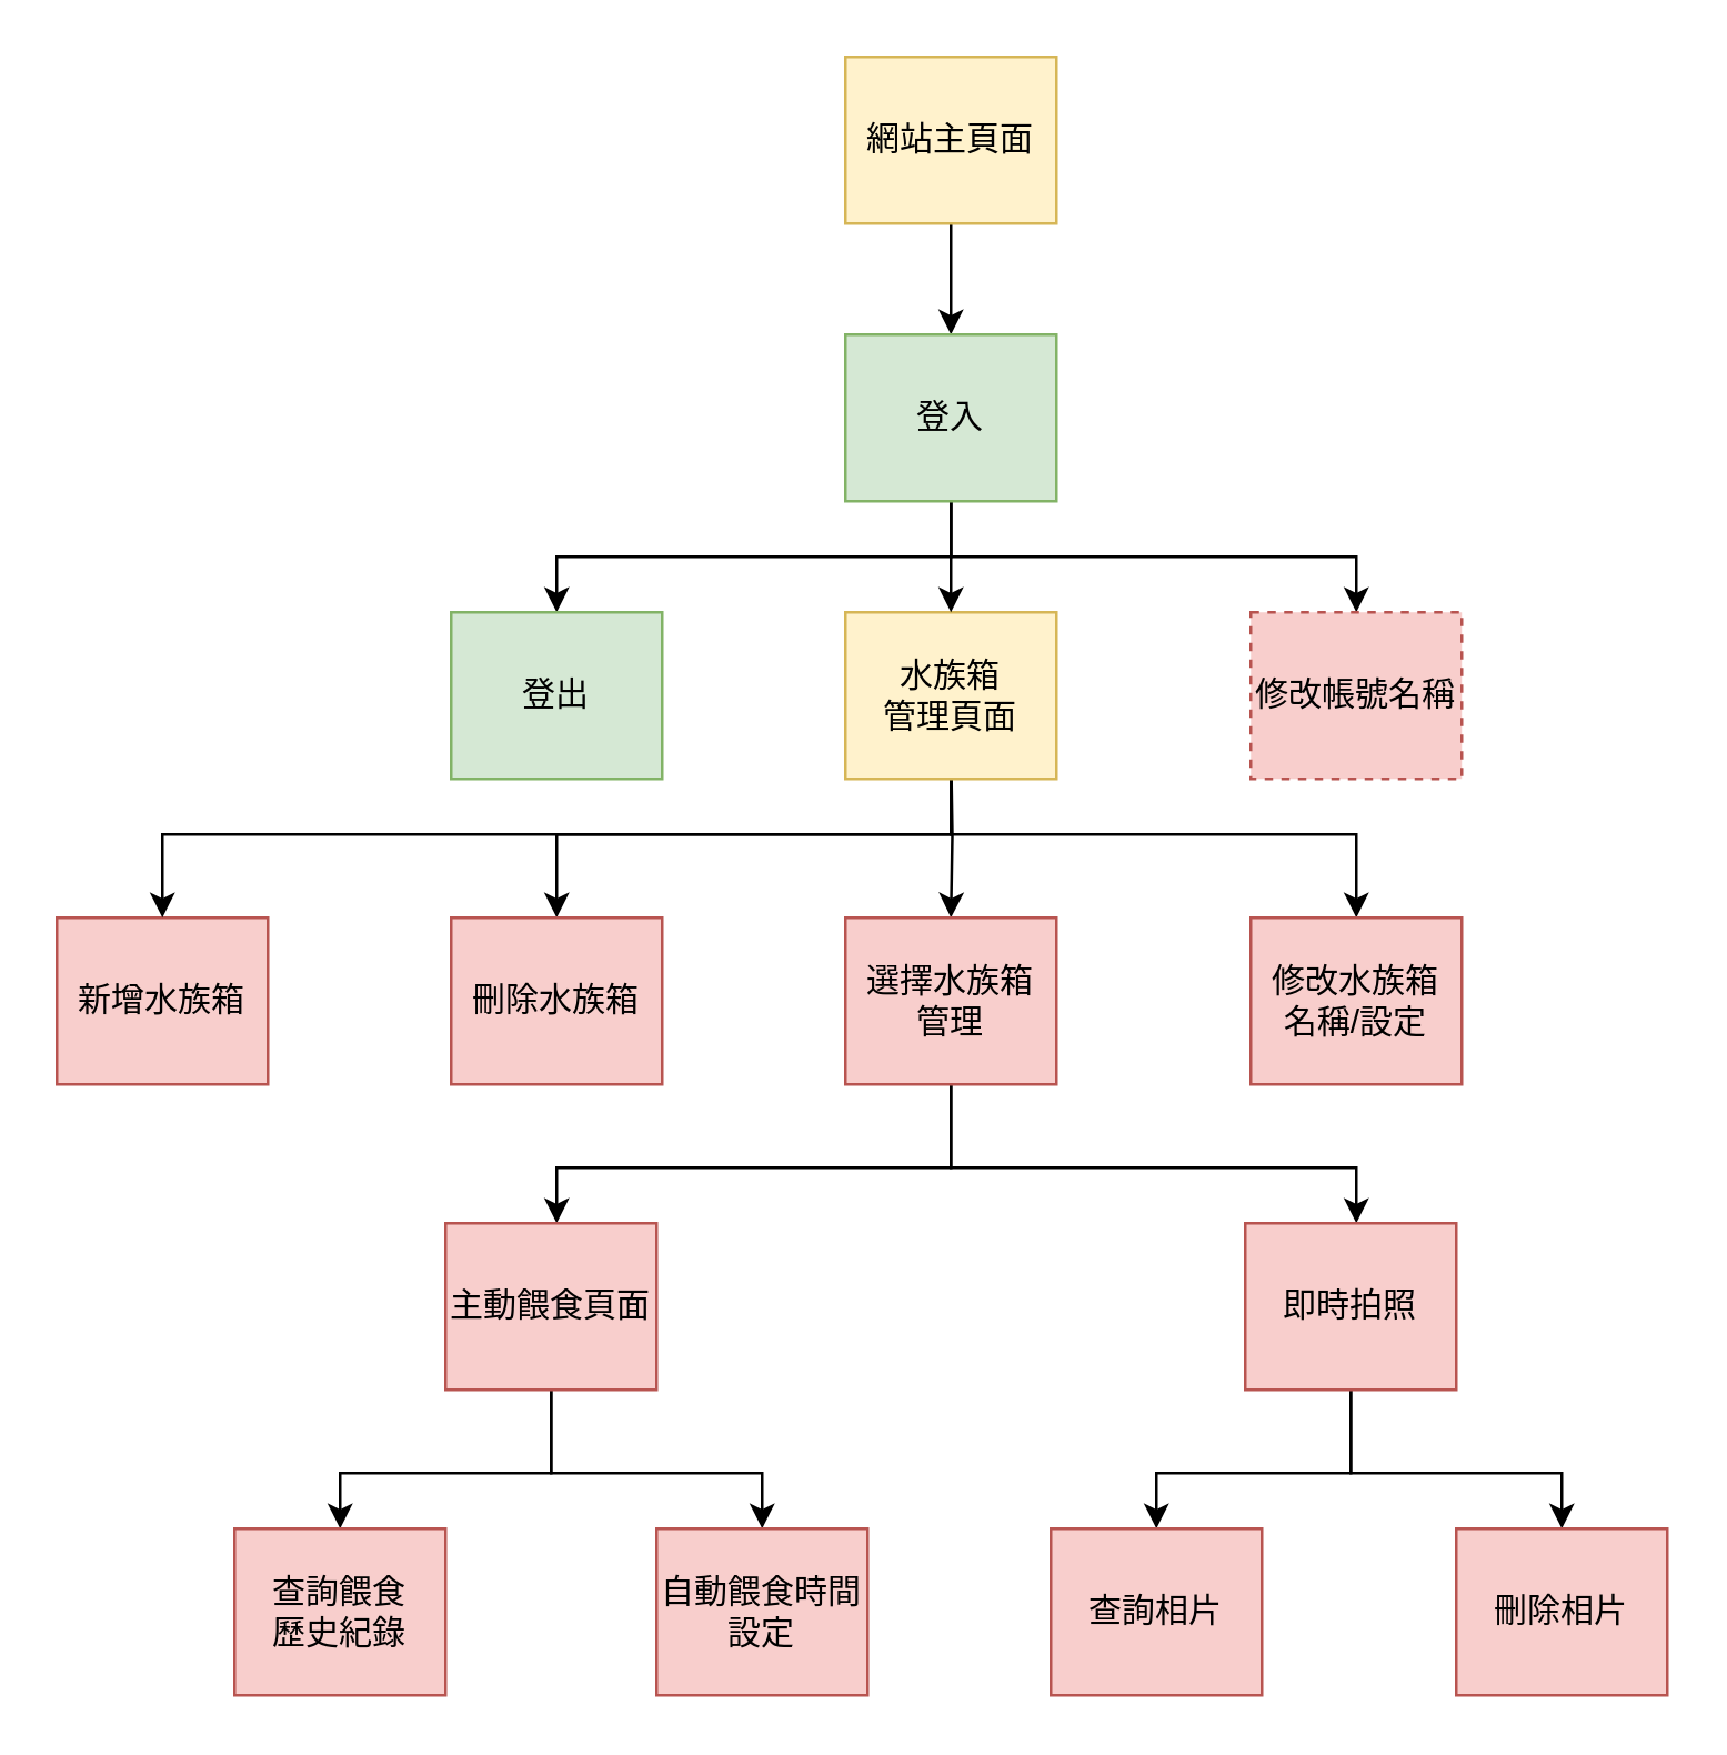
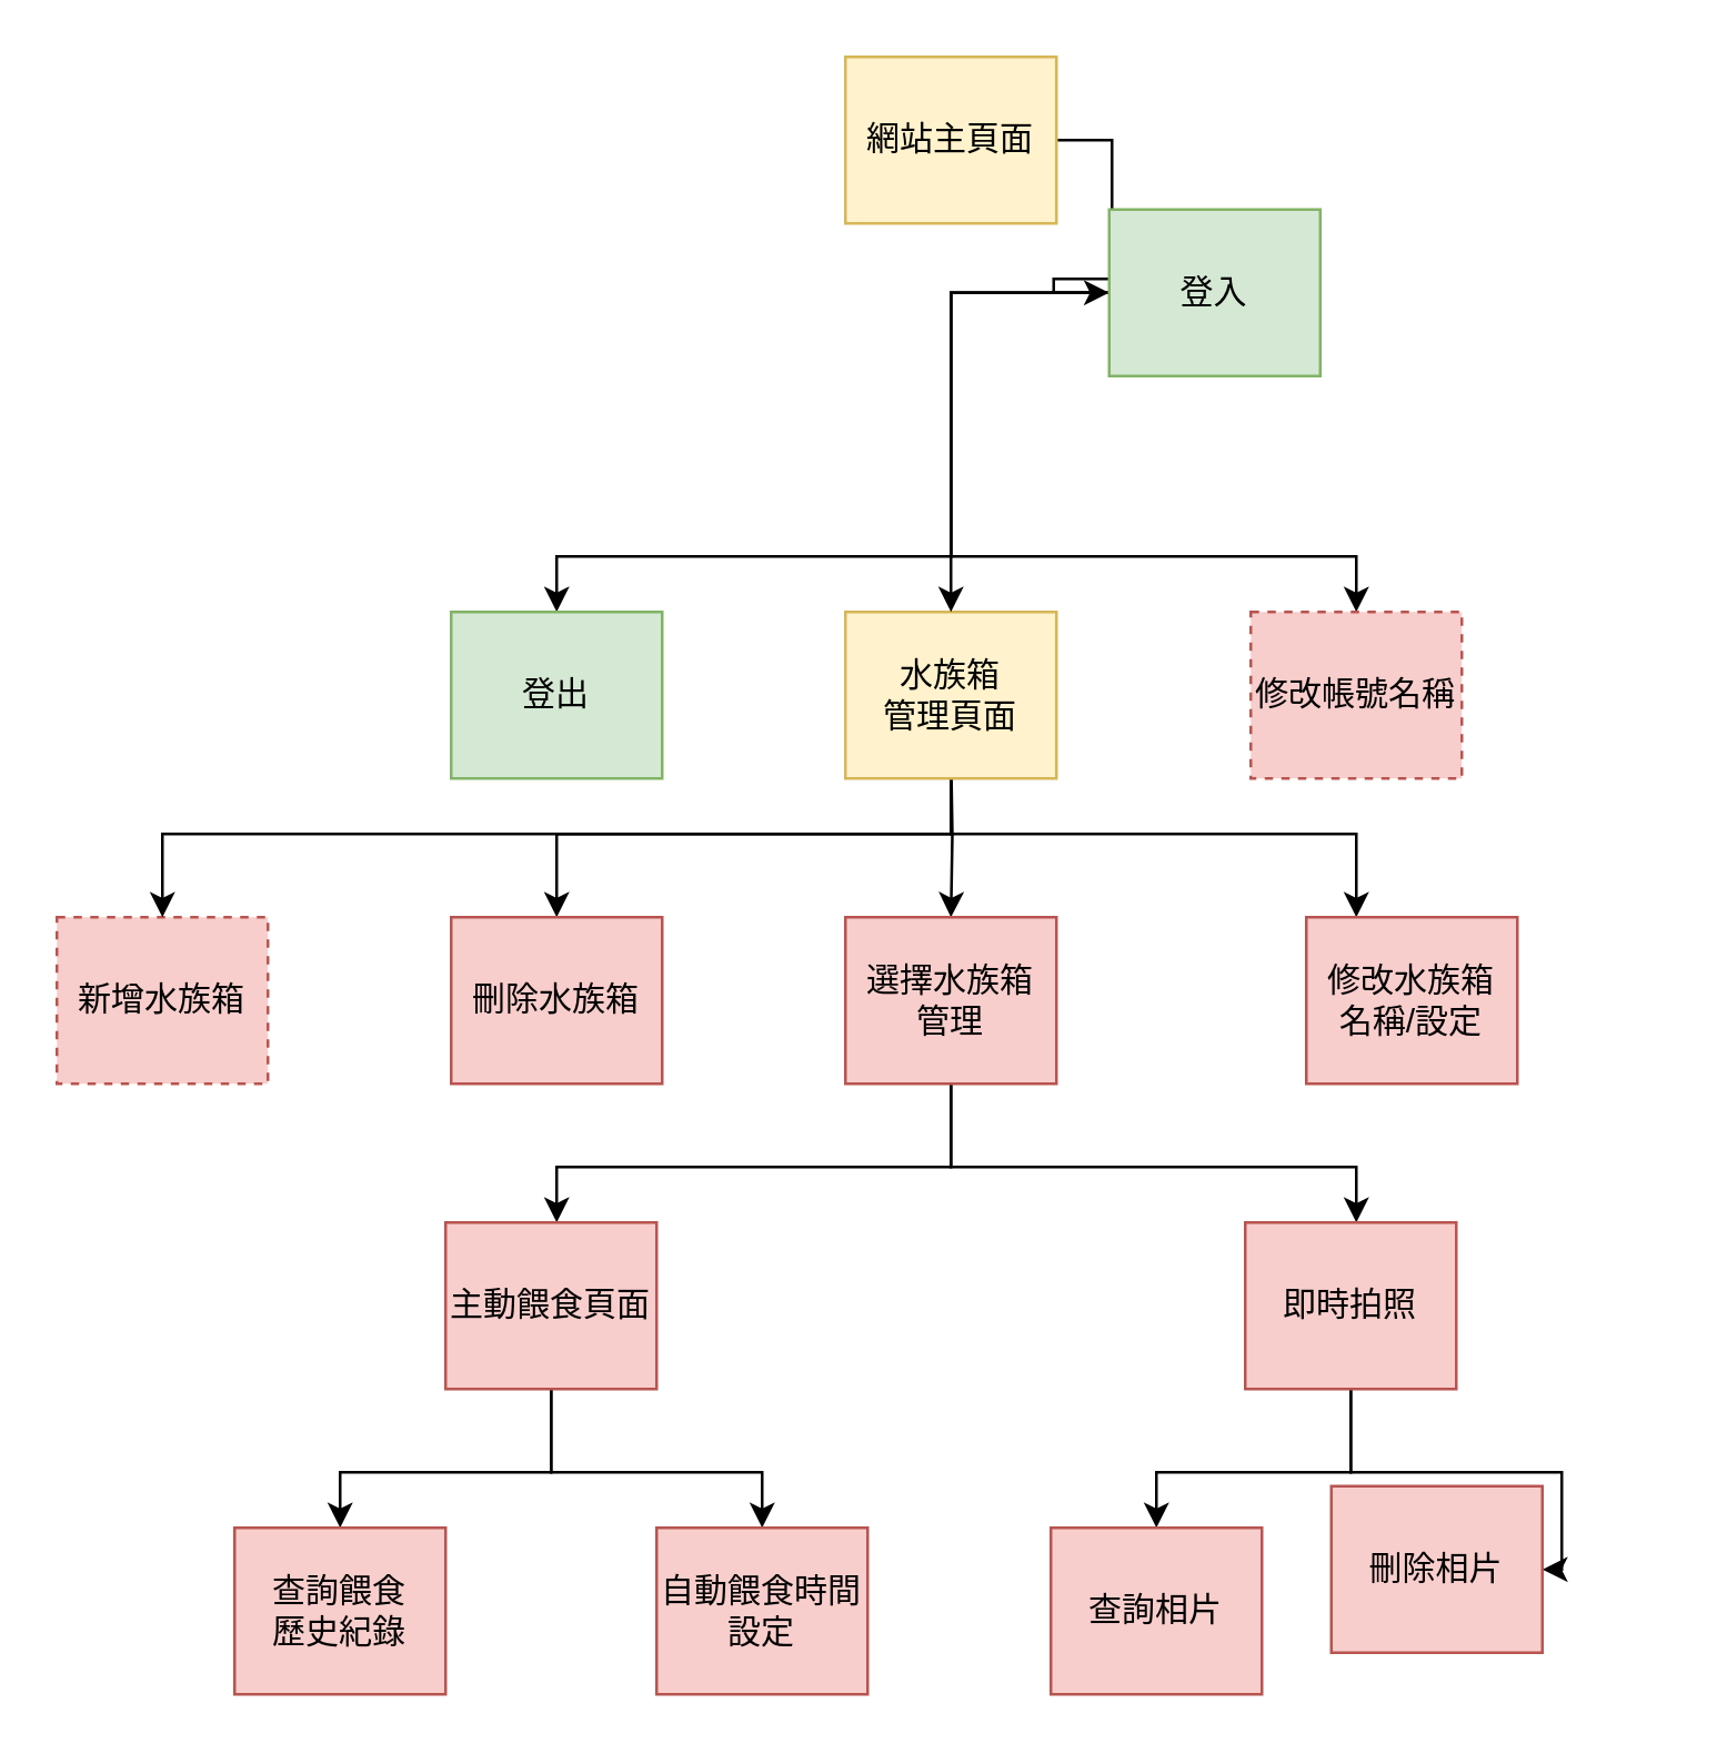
- <mxCell id="14" value="登入" style="rounded=0;whiteSpace=wrap;html=1;fillColor=#d5e8d4;strokeColor=#82b366;" vertex="1" parent="1"><mxGeometry x="304" y="120" width="76" height="60" as="geometry" /></mxCell>
+ <mxCell id="14" value="登入" style="rounded=0;whiteSpace=wrap;html=1;fillColor=#d5e8d4;strokeColor=#82b366;" vertex="1" parent="1"><mxGeometry x="399" y="75" width="76" height="60" as="geometry" /></mxCell>
- <mxCell id="4" value="新增水族箱" style="rounded=0;whiteSpace=wrap;html=1;fillColor=#f8cecc;strokeColor=#b85450;" parent="1" vertex="1"><mxGeometry x="20" y="330" width="76" height="60" as="geometry" /></mxCell>
+ <mxCell id="4" value="新增水族箱" style="rounded=0;whiteSpace=wrap;html=1;fillColor=#f8cecc;strokeColor=#b85450;dashed=1;" parent="1" vertex="1"><mxGeometry x="20" y="330" width="76" height="60" as="geometry" /></mxCell>
- <mxCell id="20" value="修改水族箱&lt;div&gt;名稱/設定&lt;/div&gt;" style="rounded=0;whiteSpace=wrap;html=1;fillColor=#f8cecc;strokeColor=#b85450;" vertex="1" parent="1"><mxGeometry x="450" y="330" width="76" height="60" as="geometry" /></mxCell>
+ <mxCell id="20" value="修改水族箱&lt;div&gt;名稱/設定&lt;/div&gt;" style="rounded=0;whiteSpace=wrap;html=1;fillColor=#f8cecc;strokeColor=#b85450;" vertex="1" parent="1"><mxGeometry x="470" y="330" width="76" height="60" as="geometry" /></mxCell>
- <mxCell id="29" value="刪除相片" style="rounded=0;whiteSpace=wrap;html=1;fillColor=#f8cecc;strokeColor=#b85450;" vertex="1" parent="1"><mxGeometry x="524" y="550" width="76" height="60" as="geometry" /></mxCell>
+ <mxCell id="29" value="刪除相片" style="rounded=0;whiteSpace=wrap;html=1;fillColor=#f8cecc;strokeColor=#b85450;" vertex="1" parent="1"><mxGeometry x="479" y="535" width="76" height="60" as="geometry" /></mxCell>
